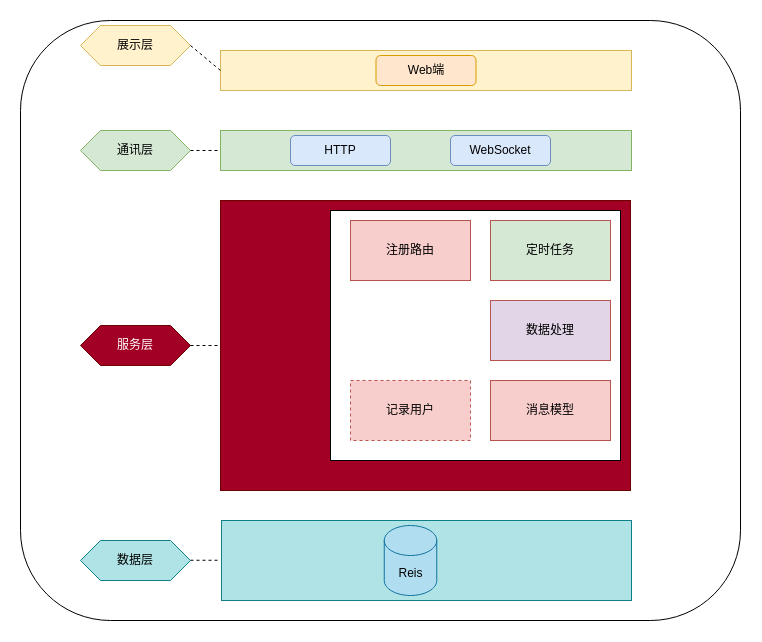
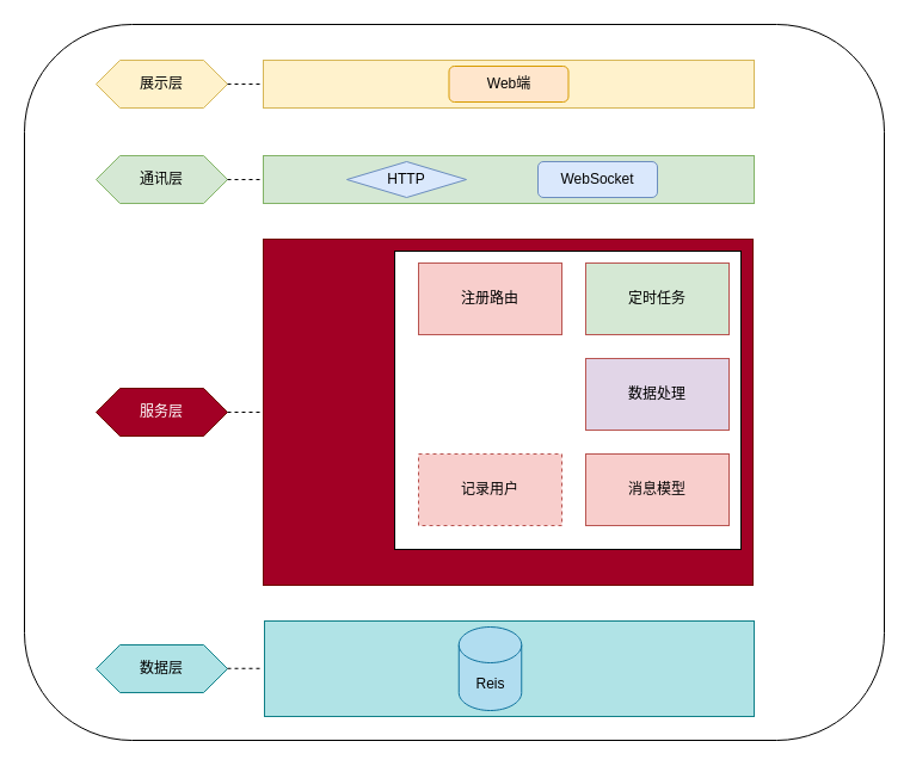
- <mxCell id="5" value="展示层" style="shape=hexagon;perimeter=hexagonPerimeter2;whiteSpace=wrap;html=1;fixedSize=1;fillColor=#fff2cc;strokeColor=#d6b656;" vertex="1" parent="1"><mxGeometry x="80" y="25" width="110" height="40" as="geometry" /></mxCell>
+ <mxCell id="5" value="展示层" style="shape=hexagon;perimeter=hexagonPerimeter2;whiteSpace=wrap;html=1;fixedSize=1;fillColor=#fff2cc;strokeColor=#d6b656;" vertex="1" parent="1"><mxGeometry x="80" y="50" width="110" height="40" as="geometry" /></mxCell>
- <mxCell id="10" value="&lt;font&gt;HTTP&lt;/font&gt;" style="rounded=1;whiteSpace=wrap;html=1;fillColor=#dae8fc;strokeColor=#6c8ebf;" vertex="1" parent="1"><mxGeometry x="290" y="135" width="100" height="30" as="geometry" /></mxCell>
+ <mxCell id="10" value="&lt;font&gt;HTTP&lt;/font&gt;" style="rhombus;whiteSpace=wrap;html=1;fillColor=#dae8fc;strokeColor=#6c8ebf;" vertex="1" parent="1"><mxGeometry x="290" y="135" width="100" height="30" as="geometry" /></mxCell>
